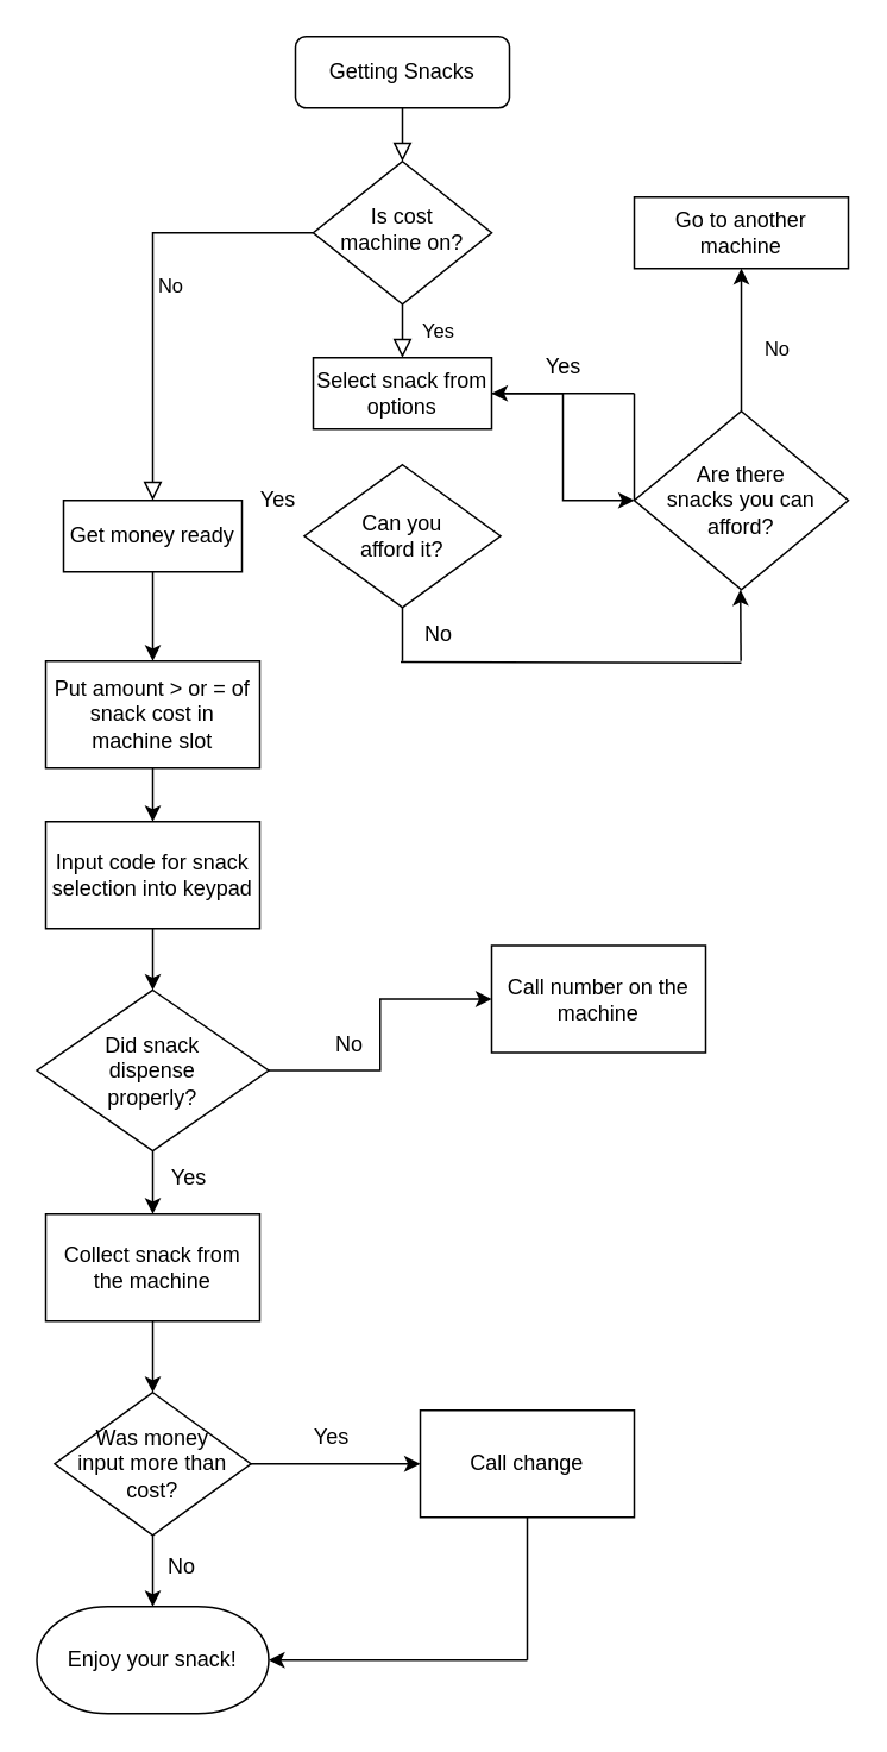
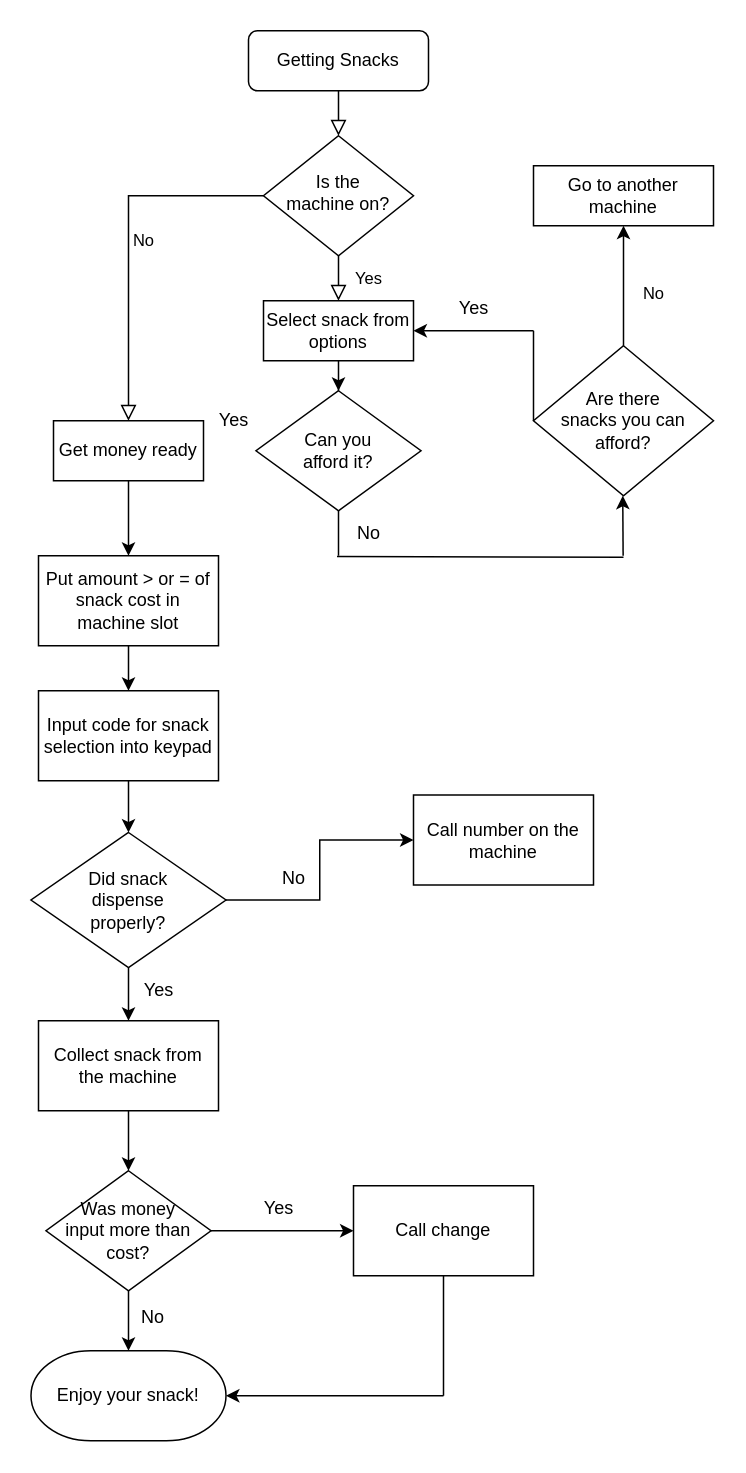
- <mxCell id="6" value="Is cost &lt;br&gt;machine on?" style="rhombus;whiteSpace=wrap;html=1;shadow=0;fontFamily=Helvetica;fontSize=12;align=center;strokeWidth=1;spacing=6;spacingTop=-4;" parent="1" vertex="1"><mxGeometry x="175" y="90" width="100" height="80" as="geometry" /></mxCell>
+ <mxCell id="6" value="Is the &lt;br&gt;machine on?" style="rhombus;whiteSpace=wrap;html=1;shadow=0;fontFamily=Helvetica;fontSize=12;align=center;strokeWidth=1;spacing=6;spacingTop=-4;" parent="1" vertex="1"><mxGeometry x="175" y="90" width="100" height="80" as="geometry" /></mxCell>
- <mxCell id="8" value="" style="edgeStyle=orthogonalEdgeStyle;rounded=0;orthogonalLoop=1;jettySize=auto;html=1;" edge="1" parent="1" source="9" target="16"><mxGeometry relative="1" as="geometry" /></mxCell>
+ <mxCell id="8" value="" style="edgeStyle=orthogonalEdgeStyle;rounded=0;orthogonalLoop=1;jettySize=auto;html=1;" edge="1" parent="1" source="9" target="10"><mxGeometry relative="1" as="geometry" /></mxCell>
